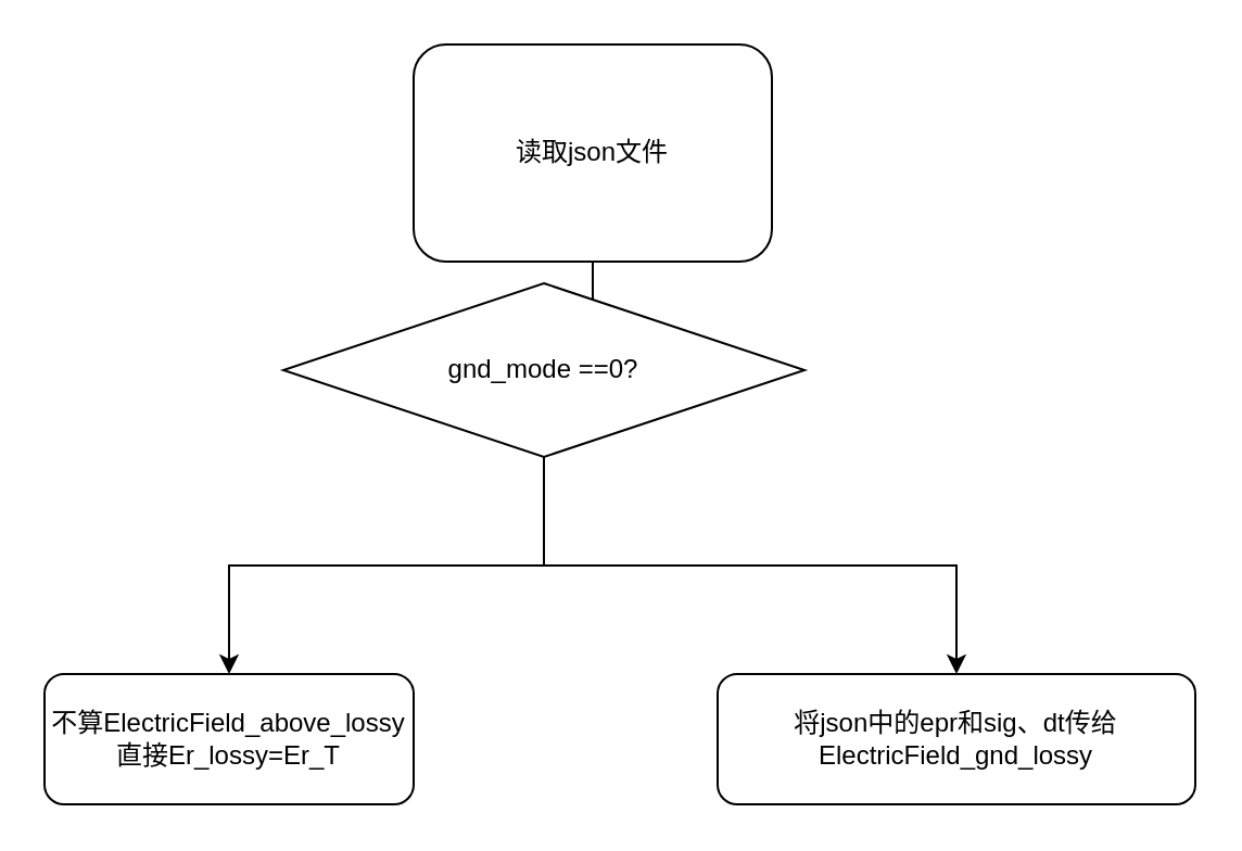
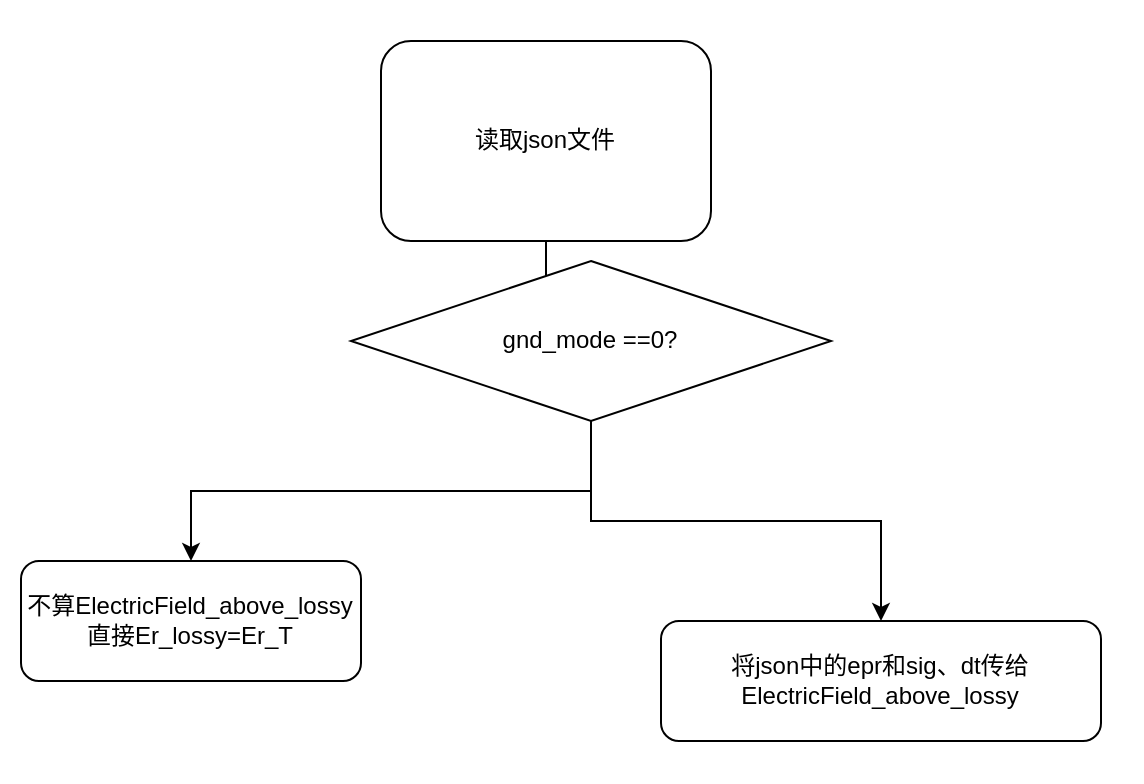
- <mxCell id="6" value="gnd_mode ==0?" style="rhombus;whiteSpace=wrap;html=1;" vertex="1" parent="1"><mxGeometry x="130" y="130" width="240" height="80" as="geometry" /></mxCell>
+ <mxCell id="6" value="gnd_mode ==0?" style="rhombus;whiteSpace=wrap;html=1;" vertex="1" parent="1"><mxGeometry x="175" y="130" width="240" height="80" as="geometry" /></mxCell>
- <mxCell id="7" value="&lt;div&gt;不算ElectricField_above_lossy&lt;/div&gt;直接Er_lossy=Er_T" style="rounded=1;whiteSpace=wrap;html=1;" vertex="1" parent="1"><mxGeometry x="20" y="310" width="170" height="60" as="geometry" /></mxCell>
+ <mxCell id="7" value="&lt;div&gt;不算ElectricField_above_lossy&lt;/div&gt;直接Er_lossy=Er_T" style="rounded=1;whiteSpace=wrap;html=1;" vertex="1" parent="1"><mxGeometry x="10" y="280" width="170" height="60" as="geometry" /></mxCell>
- <mxCell id="8" value="将json中的epr和sig、dt传给ElectricField_gnd_lossy" style="rounded=1;whiteSpace=wrap;html=1;" vertex="1" parent="1"><mxGeometry x="330" y="310" width="220" height="60" as="geometry" /></mxCell>
+ <mxCell id="8" value="将json中的epr和sig、dt传给ElectricField_above_lossy" style="rounded=1;whiteSpace=wrap;html=1;" vertex="1" parent="1"><mxGeometry x="330" y="310" width="220" height="60" as="geometry" /></mxCell>
